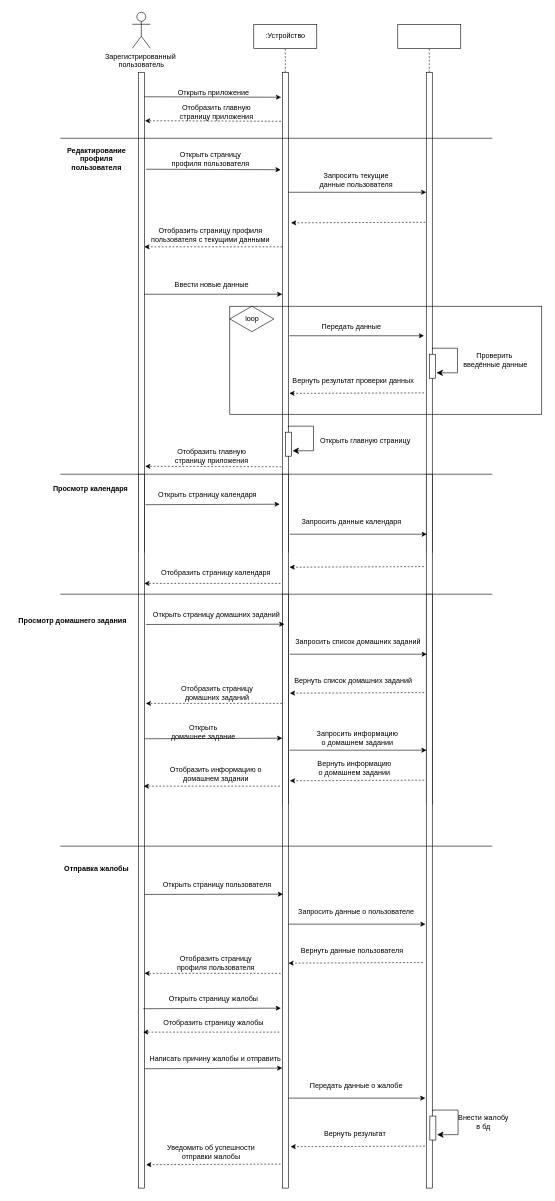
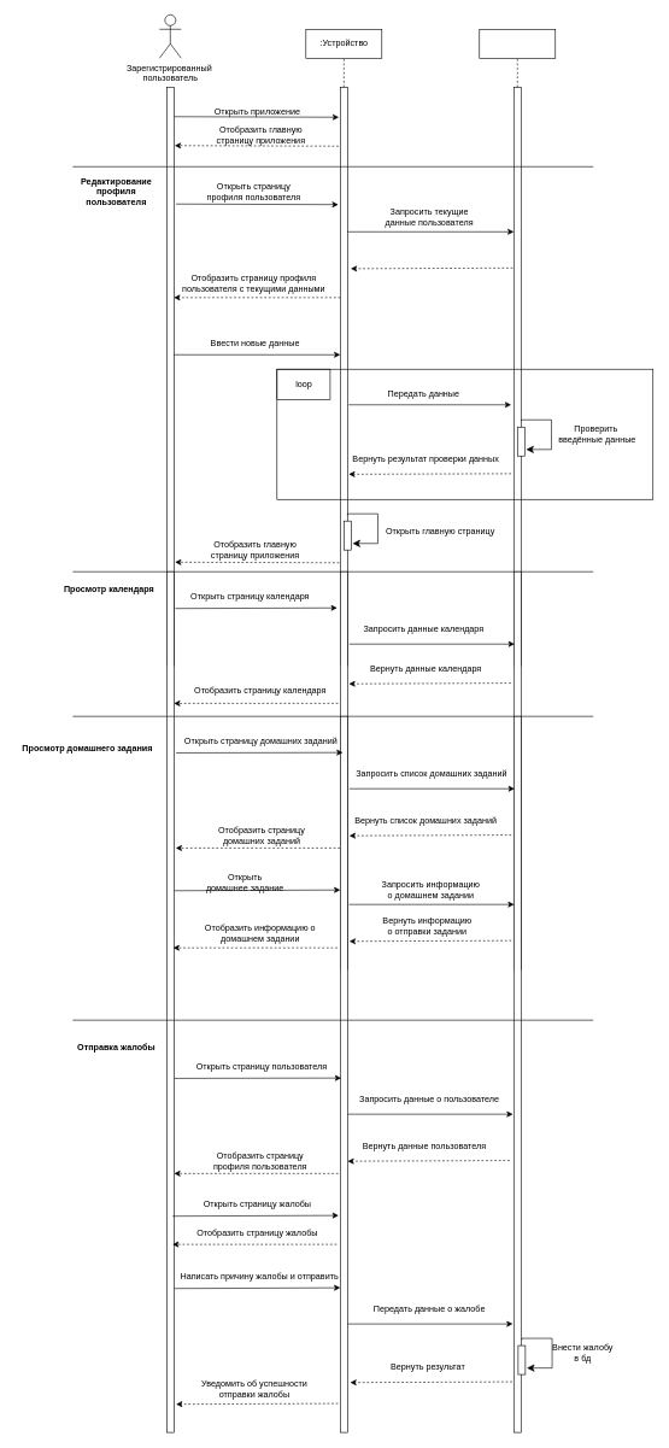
- <mxCell id="64" value="loop" style="rhombus;whiteSpace=wrap;html=1;fillColor=none;" parent="62" vertex="1"><mxGeometry width="73.535" height="42.372" as="geometry" /></mxCell>
+ <mxCell id="64" value="loop" style="whiteSpace=wrap;html=1;fillColor=none;" parent="62" vertex="1"><mxGeometry width="73.535" height="42.372" as="geometry" /></mxCell>
+ <mxCell id="59" value="Вернуть данные календаря" style="text;html=1;align=center;verticalAlign=middle;resizable=0;points=[];autosize=1;strokeColor=none;fillColor=none;" parent="1" vertex="1"><mxGeometry x="497.5" y="910" width="180" height="30" as="geometry" /></mxCell>
- <mxCell id="85" value="Вернуть информацию&lt;div&gt;о домашнем задании&lt;/div&gt;" style="text;html=1;align=center;verticalAlign=middle;resizable=0;points=[];autosize=1;strokeColor=none;fillColor=none;" parent="1" vertex="1"><mxGeometry x="515" y="1260" width="150" height="40" as="geometry" /></mxCell>
+ <mxCell id="85" value="Вернуть информацию&lt;div&gt;о отправки задании&lt;/div&gt;" style="text;html=1;align=center;verticalAlign=middle;resizable=0;points=[];autosize=1;strokeColor=none;fillColor=none;" parent="1" vertex="1"><mxGeometry x="515" y="1260" width="150" height="40" as="geometry" /></mxCell>
